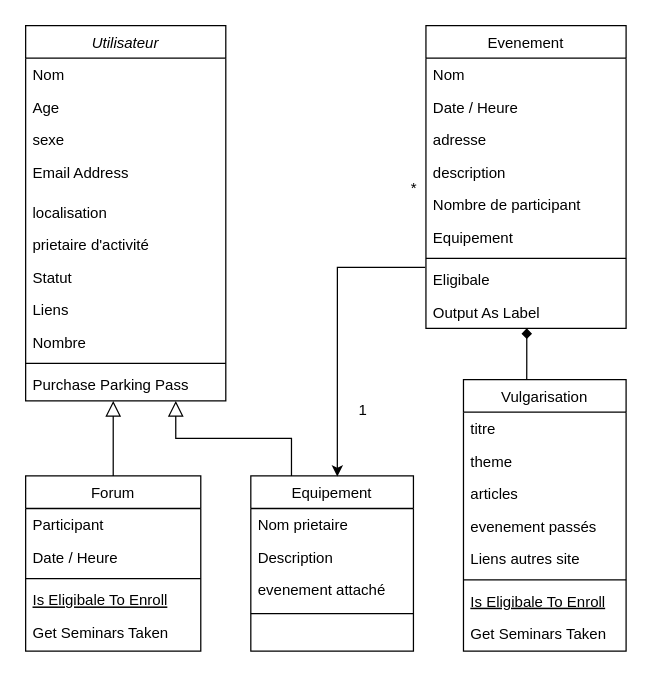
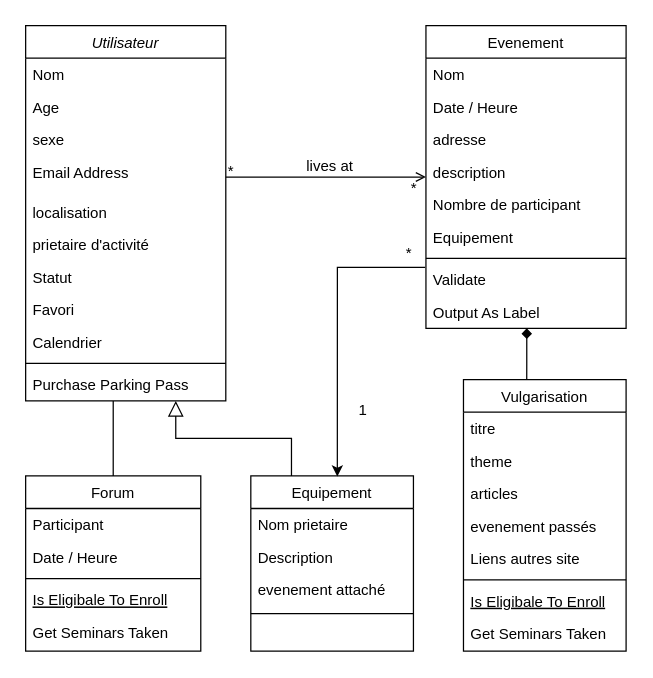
+ <mxCell id="37" value="" style="endArrow=open;shadow=0;strokeWidth=1;rounded=0;endFill=1;edgeStyle=elbowEdgeStyle;elbow=vertical;" edge="1" parent="1" source="2" target="27"><mxGeometry x="0.5" y="41" relative="1" as="geometry"><mxPoint x="220" y="202" as="sourcePoint" /><mxPoint x="380" y="202" as="targetPoint" /><mxPoint x="-40" y="32" as="offset" /></mxGeometry></mxCell>
+ <mxCell id="38" value="*" style="resizable=0;align=left;verticalAlign=bottom;labelBackgroundColor=none;fontSize=12;" connectable="0" vertex="1" parent="37"><mxGeometry x="-1" relative="1" as="geometry"><mxPoint y="4" as="offset" /></mxGeometry></mxCell>
+ <mxCell id="39" value="*" style="resizable=0;align=right;verticalAlign=bottom;labelBackgroundColor=none;fontSize=12;" connectable="0" vertex="1" parent="37"><mxGeometry x="1" relative="1" as="geometry"><mxPoint x="-10" y="69" as="offset" /></mxGeometry></mxCell>
+ <mxCell id="40" value="lives at" style="text;html=1;resizable=0;points=[];;align=center;verticalAlign=middle;labelBackgroundColor=none;rounded=0;shadow=0;strokeWidth=1;fontSize=12;" vertex="1" connectable="0" parent="37"><mxGeometry x="0.5" y="49" relative="1" as="geometry"><mxPoint x="-38" y="40" as="offset" /></mxGeometry></mxCell>
- <mxCell id="35" value="Eligibale" style="text;align=left;verticalAlign=top;spacingLeft=4;spacingRight=4;overflow=hidden;rotatable=0;points=[[0,0.5],[1,0.5]];portConstraint=eastwest;" vertex="1" parent="27"><mxGeometry y="190" width="160" height="26" as="geometry" /></mxCell>
+ <mxCell id="35" value="Validate" style="text;align=left;verticalAlign=top;spacingLeft=4;spacingRight=4;overflow=hidden;rotatable=0;points=[[0,0.5],[1,0.5]];portConstraint=eastwest;" vertex="1" parent="27"><mxGeometry y="190" width="160" height="26" as="geometry" /></mxCell>
- <mxCell id="10" value="Liens" style="text;align=left;verticalAlign=top;spacingLeft=4;spacingRight=4;overflow=hidden;rotatable=0;points=[[0,0.5],[1,0.5]];portConstraint=eastwest;rounded=0;shadow=0;html=0;" vertex="1" parent="2"><mxGeometry y="214" width="160" height="26" as="geometry" /></mxCell>
+ <mxCell id="10" value="Favori" style="text;align=left;verticalAlign=top;spacingLeft=4;spacingRight=4;overflow=hidden;rotatable=0;points=[[0,0.5],[1,0.5]];portConstraint=eastwest;rounded=0;shadow=0;html=0;" vertex="1" parent="2"><mxGeometry y="214" width="160" height="26" as="geometry" /></mxCell>
- <mxCell id="11" value="Nombre" style="text;align=left;verticalAlign=top;spacingLeft=4;spacingRight=4;overflow=hidden;rotatable=0;points=[[0,0.5],[1,0.5]];portConstraint=eastwest;rounded=0;shadow=0;html=0;" vertex="1" parent="2"><mxGeometry y="240" width="160" height="26" as="geometry" /></mxCell>
+ <mxCell id="11" value="Calendrier" style="text;align=left;verticalAlign=top;spacingLeft=4;spacingRight=4;overflow=hidden;rotatable=0;points=[[0,0.5],[1,0.5]];portConstraint=eastwest;rounded=0;shadow=0;html=0;" vertex="1" parent="2"><mxGeometry y="240" width="160" height="26" as="geometry" /></mxCell>
- <mxCell id="20" value="" style="endArrow=block;endSize=10;endFill=0;shadow=0;strokeWidth=1;rounded=0;edgeStyle=elbowEdgeStyle;elbow=vertical;" edge="1" parent="1" source="14" target="2"><mxGeometry width="160" relative="1" as="geometry"><mxPoint x="40" y="213" as="sourcePoint" /><mxPoint x="40" y="213" as="targetPoint" /><Array as="points"><mxPoint x="90" y="340" /></Array></mxGeometry></mxCell>
+ <mxCell id="20" value="" style="endArrow=none;endSize=10;endFill=0;shadow=0;strokeWidth=1;rounded=0;edgeStyle=elbowEdgeStyle;elbow=vertical;" edge="1" parent="1" source="14" target="2"><mxGeometry width="160" relative="1" as="geometry"><mxPoint x="40" y="213" as="sourcePoint" /><mxPoint x="40" y="213" as="targetPoint" /><Array as="points"><mxPoint x="90" y="340" /></Array></mxGeometry></mxCell>
